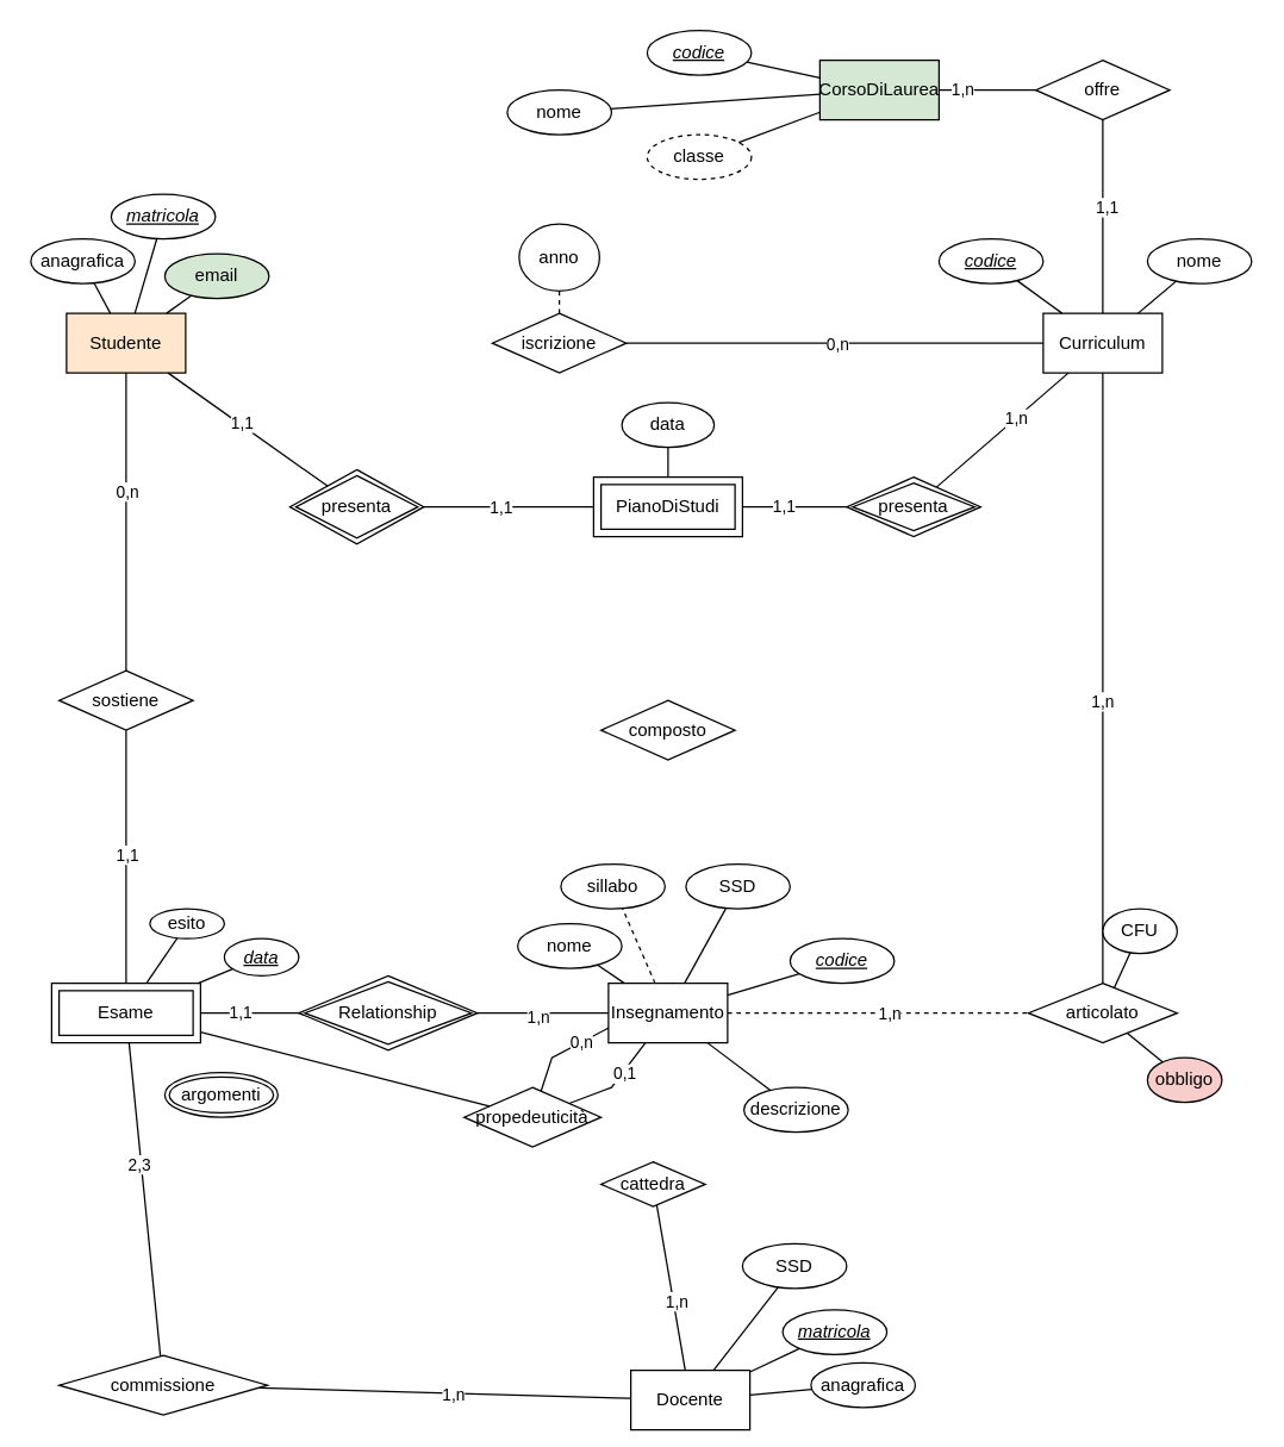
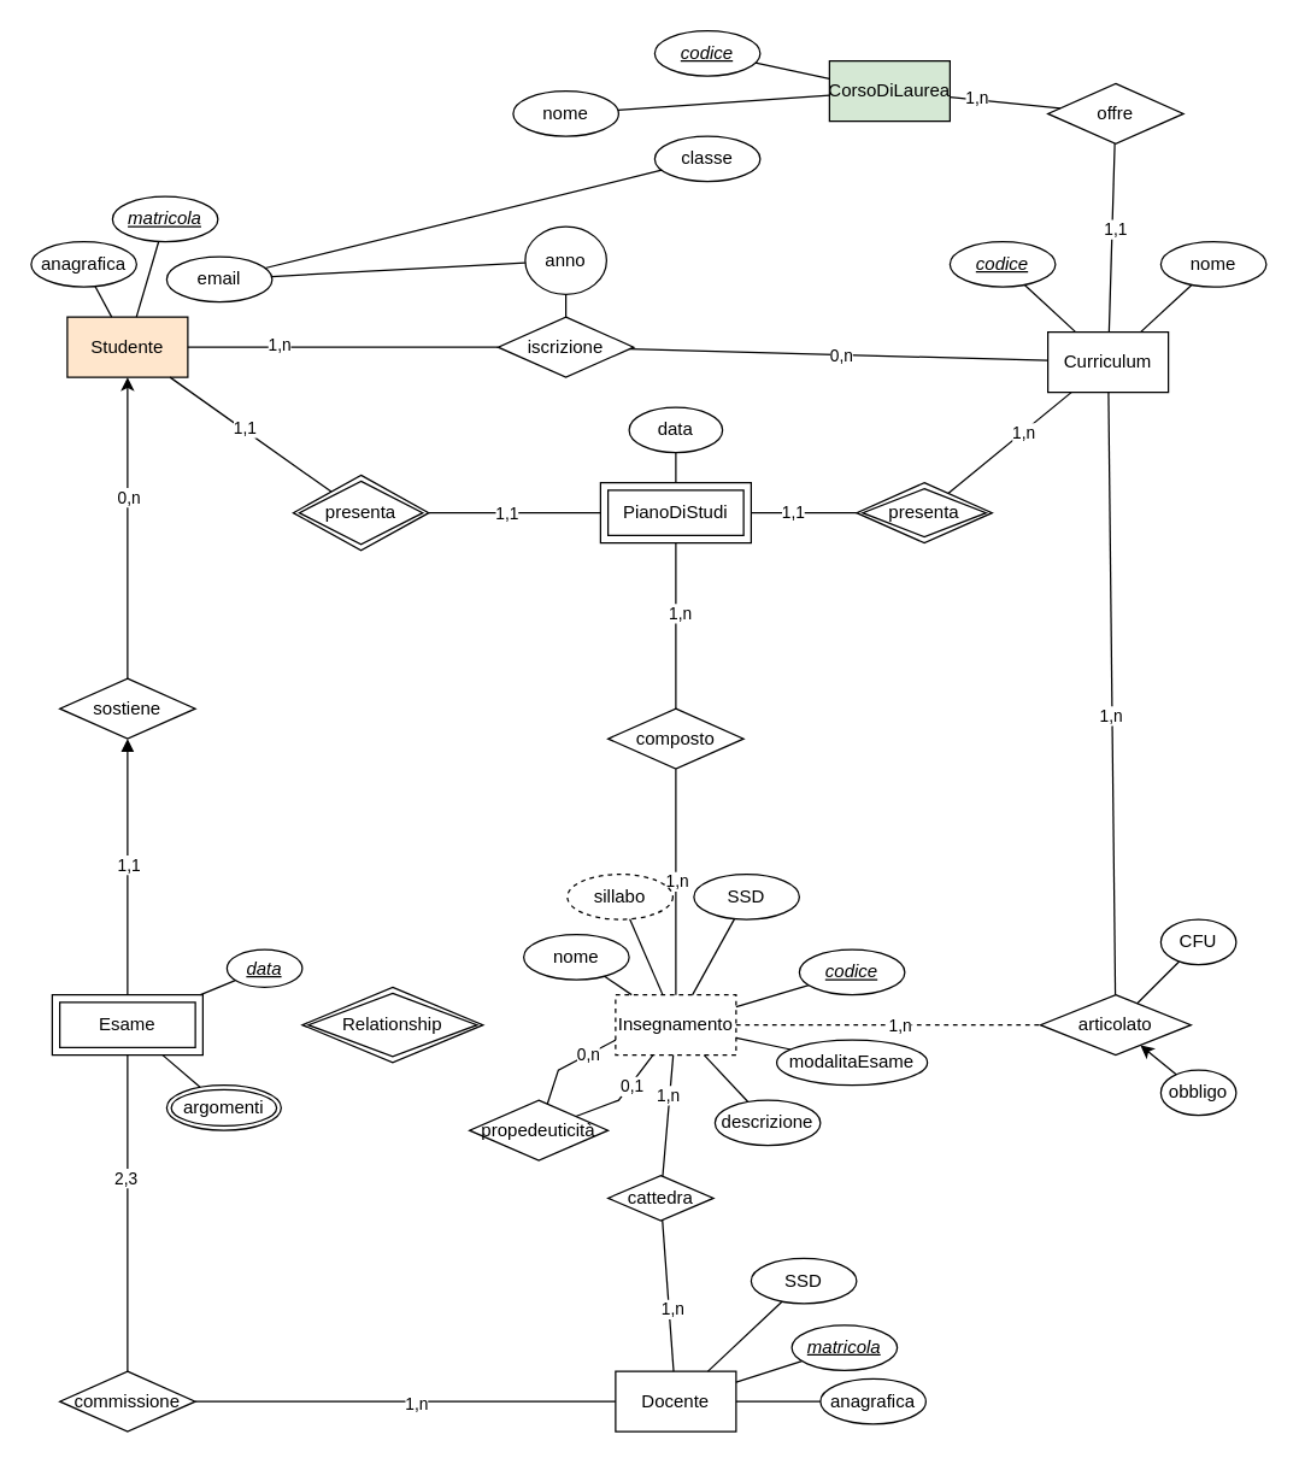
- <mxCell id="48" value="offre" style="shape=rhombus;perimeter=rhombusPerimeter;whiteSpace=wrap;html=1;align=center;" parent="1" vertex="1"><mxGeometry x="695" y="40" width="90" height="40" as="geometry" /></mxCell>
+ <mxCell id="48" value="offre" style="shape=rhombus;perimeter=rhombusPerimeter;whiteSpace=wrap;html=1;align=center;" parent="1" vertex="1"><mxGeometry x="695" y="55" width="90" height="40" as="geometry" /></mxCell>
- <mxCell id="59" value="" style="endArrow=none;html=1;rounded=0;" parent="1" source="58" target="2" edge="1"><mxGeometry width="50" height="50" relative="1" as="geometry"><mxPoint x="484" y="280" as="sourcePoint" /><mxPoint x="500" y="210" as="targetPoint" /></mxGeometry></mxCell>
+ <mxCell id="59" value="" style="endArrow=none;html=1;rounded=0;" parent="1" source="58" target="68" edge="1"><mxGeometry width="50" height="50" relative="1" as="geometry"><mxPoint x="484" y="280" as="sourcePoint" /><mxPoint x="500" y="210" as="targetPoint" /></mxGeometry></mxCell>
- <mxCell id="58" value="classe" style="ellipse;whiteSpace=wrap;html=1;align=center;dashed=1;" parent="1" vertex="1"><mxGeometry x="434" y="90" width="70" height="30" as="geometry" /></mxCell>
+ <mxCell id="58" value="classe" style="ellipse;whiteSpace=wrap;html=1;align=center;" parent="1" vertex="1"><mxGeometry x="434" y="90" width="70" height="30" as="geometry" /></mxCell>
- <mxCell id="68" value="email" style="ellipse;whiteSpace=wrap;html=1;align=center;fillColor=#d5e8d4;" parent="1" vertex="1"><mxGeometry x="110" y="170" width="70" height="30" as="geometry" /></mxCell>
+ <mxCell id="68" value="email" style="ellipse;whiteSpace=wrap;html=1;align=center;" parent="1" vertex="1"><mxGeometry x="110" y="170" width="70" height="30" as="geometry" /></mxCell>
- <mxCell id="90" value="" style="endArrow=none;html=1;rounded=0;dashed=1;" edge="1" parent="1" source="21" target="89"><mxGeometry width="50" height="50" relative="1" as="geometry"><mxPoint x="500" y="210" as="sourcePoint" /><mxPoint x="550" y="160" as="targetPoint" /></mxGeometry></mxCell>
+ <mxCell id="90" value="" style="endArrow=none;html=1;rounded=0;" edge="1" parent="1" source="21" target="89"><mxGeometry width="50" height="50" relative="1" as="geometry"><mxPoint x="500" y="210" as="sourcePoint" /><mxPoint x="550" y="160" as="targetPoint" /></mxGeometry></mxCell>
- <mxCell id="69" value="" style="endArrow=none;html=1;rounded=0;" parent="1" source="68" target="3" edge="1"><mxGeometry width="50" height="50" relative="1" as="geometry"><mxPoint x="294" y="180" as="sourcePoint" /><mxPoint x="346" y="70" as="targetPoint" /></mxGeometry></mxCell>
+ <mxCell id="69" value="" style="endArrow=none;html=1;rounded=0;" parent="1" source="68" target="89" edge="1"><mxGeometry width="50" height="50" relative="1" as="geometry"><mxPoint x="294" y="180" as="sourcePoint" /><mxPoint x="346" y="70" as="targetPoint" /></mxGeometry></mxCell>
+ <mxCell id="22" value="" style="endArrow=none;html=1;rounded=0;" parent="1" source="3" target="21" edge="1"><mxGeometry width="50" height="50" relative="1" as="geometry"><mxPoint x="114" y="410" as="sourcePoint" /><mxPoint x="164" y="360" as="targetPoint" /></mxGeometry></mxCell>
+ <mxCell id="23" value="1,n" style="edgeLabel;html=1;align=center;verticalAlign=middle;resizable=0;points=[];" parent="22" vertex="1" connectable="0"><mxGeometry x="-0.415" y="2" relative="1" as="geometry"><mxPoint as="offset" /></mxGeometry></mxCell>
- <mxCell id="5" value="Curriculum" style="rounded=0;whiteSpace=wrap;html=1;" parent="1" vertex="1"><mxGeometry x="700" y="210" width="80" height="40" as="geometry" /></mxCell>
+ <mxCell id="5" value="Curriculum" style="rounded=0;whiteSpace=wrap;html=1;" parent="1" vertex="1"><mxGeometry x="695" y="220" width="80" height="40" as="geometry" /></mxCell>
- <mxCell id="24" value="" style="endArrow=none;html=1;rounded=0;" parent="1" source="26" target="3" edge="1"><mxGeometry width="50" height="50" relative="1" as="geometry"><mxPoint x="174" y="490" as="sourcePoint" /><mxPoint x="224" y="440" as="targetPoint" /></mxGeometry></mxCell>
+ <mxCell id="24" value="" style="endArrow=classic;html=1;rounded=0;" parent="1" source="26" target="3" edge="1"><mxGeometry width="50" height="50" relative="1" as="geometry"><mxPoint x="174" y="490" as="sourcePoint" /><mxPoint x="224" y="440" as="targetPoint" /></mxGeometry></mxCell>
+ <mxCell id="12" value="" style="endArrow=none;html=1;rounded=0;" parent="1" source="7" target="51" edge="1"><mxGeometry width="50" height="50" relative="1" as="geometry"><mxPoint x="289" y="620" as="sourcePoint" /><mxPoint x="339" y="570" as="targetPoint" /></mxGeometry></mxCell>
+ <mxCell id="13" value="1,n" style="edgeLabel;html=1;align=center;verticalAlign=middle;resizable=0;points=[];" parent="12" vertex="1" connectable="0"><mxGeometry x="0.165" y="-2" relative="1" as="geometry"><mxPoint as="offset" /></mxGeometry></mxCell>
- <mxCell id="27" value="" style="endArrow=none;html=1;rounded=0;" parent="1" source="33" target="26" edge="1"><mxGeometry width="50" height="50" relative="1" as="geometry"><mxPoint x="84" y="480" as="sourcePoint" /><mxPoint x="134" y="590" as="targetPoint" /></mxGeometry></mxCell>
+ <mxCell id="27" value="" style="endArrow=block;html=1;rounded=0;" parent="1" source="33" target="26" edge="1"><mxGeometry width="50" height="50" relative="1" as="geometry"><mxPoint x="84" y="480" as="sourcePoint" /><mxPoint x="134" y="590" as="targetPoint" /></mxGeometry></mxCell>
- <mxCell id="94" value="sillabo" style="ellipse;whiteSpace=wrap;html=1;align=center;" vertex="1" parent="1"><mxGeometry x="376" y="580" width="70" height="30" as="geometry" /></mxCell>
+ <mxCell id="94" value="sillabo" style="ellipse;whiteSpace=wrap;html=1;align=center;dashed=1;" vertex="1" parent="1"><mxGeometry x="376" y="580" width="70" height="30" as="geometry" /></mxCell>
- <mxCell id="104" value="esito" style="ellipse;whiteSpace=wrap;html=1;align=center;" vertex="1" parent="1"><mxGeometry x="100" y="610" width="50" height="20" as="geometry" /></mxCell>
+ <mxCell id="14" value="" style="endArrow=none;html=1;rounded=0;" parent="1" source="6" target="7" edge="1"><mxGeometry width="50" height="50" relative="1" as="geometry"><mxPoint x="309" y="610" as="sourcePoint" /><mxPoint x="359" y="560" as="targetPoint" /></mxGeometry></mxCell>
+ <mxCell id="15" value="1,n" style="edgeLabel;html=1;align=center;verticalAlign=middle;resizable=0;points=[];" parent="14" vertex="1" connectable="0"><mxGeometry x="0.008" relative="1" as="geometry"><mxPoint as="offset" /></mxGeometry></mxCell>
- <mxCell id="75" value="CFU" style="ellipse;whiteSpace=wrap;html=1;" parent="1" vertex="1"><mxGeometry x="740" y="610" width="50" height="30" as="geometry" /></mxCell>
+ <mxCell id="75" value="CFU" style="ellipse;whiteSpace=wrap;html=1;" parent="1" vertex="1"><mxGeometry x="770" y="610" width="50" height="30" as="geometry" /></mxCell>
- <mxCell id="95" value="" style="endArrow=none;html=1;rounded=0;dashed=1;" edge="1" parent="1" target="94" source="6"><mxGeometry width="50" height="50" relative="1" as="geometry"><mxPoint x="478" y="670" as="sourcePoint" /><mxPoint x="654" y="600" as="targetPoint" /></mxGeometry></mxCell>
+ <mxCell id="95" value="" style="endArrow=none;html=1;rounded=0;" edge="1" parent="1" target="94" source="6"><mxGeometry width="50" height="50" relative="1" as="geometry"><mxPoint x="478" y="670" as="sourcePoint" /><mxPoint x="654" y="600" as="targetPoint" /></mxGeometry></mxCell>
- <mxCell id="105" value="" style="endArrow=none;html=1;rounded=0;" edge="1" parent="1" target="104" source="33"><mxGeometry width="50" height="50" relative="1" as="geometry"><mxPoint x="100" y="670" as="sourcePoint" /><mxPoint x="276" y="600" as="targetPoint" /></mxGeometry></mxCell>
- <mxCell id="29" value="" style="endArrow=none;html=1;rounded=0;" parent="1" source="33" target="83" edge="1"><mxGeometry width="50" height="50" relative="1" as="geometry"><mxPoint x="254" y="610" as="sourcePoint" /><mxPoint x="304" y="560" as="targetPoint" /></mxGeometry></mxCell>
- <mxCell id="30" value="1,1" style="edgeLabel;html=1;align=center;verticalAlign=middle;resizable=0;points=[];" parent="29" vertex="1" connectable="0"><mxGeometry x="-0.227" y="1" relative="1" as="geometry"><mxPoint as="offset" /></mxGeometry></mxCell>
- <mxCell id="31" value="" style="endArrow=none;html=1;rounded=0;" parent="1" source="83" target="6" edge="1"><mxGeometry width="50" height="50" relative="1" as="geometry"><mxPoint x="234" y="550" as="sourcePoint" /><mxPoint x="284" y="500" as="targetPoint" /></mxGeometry></mxCell>
- <mxCell id="32" value="1,n" style="edgeLabel;html=1;align=center;verticalAlign=middle;resizable=0;points=[];" parent="31" vertex="1" connectable="0"><mxGeometry x="-0.089" y="-2" relative="1" as="geometry"><mxPoint as="offset" /></mxGeometry></mxCell>
- <mxCell id="6" value="Insegnamento" style="rounded=0;whiteSpace=wrap;html=1;" parent="1" vertex="1"><mxGeometry x="408" y="660" width="80" height="40" as="geometry" /></mxCell>
+ <mxCell id="6" value="Insegnamento" style="rounded=0;whiteSpace=wrap;html=1;dashed=1;" parent="1" vertex="1"><mxGeometry x="408" y="660" width="80" height="40" as="geometry" /></mxCell>
+ <mxCell id="99" value="" style="endArrow=none;html=1;rounded=0;" edge="1" parent="1" target="98" source="6"><mxGeometry width="50" height="50" relative="1" as="geometry"><mxPoint x="560" y="830" as="sourcePoint" /><mxPoint x="736" y="760" as="targetPoint" /></mxGeometry></mxCell>
- <mxCell id="77" value="" style="endArrow=none;html=1;rounded=0;" parent="1" source="76" target="41" edge="1"><mxGeometry width="50" height="50" relative="1" as="geometry"><mxPoint x="704" y="780" as="sourcePoint" /><mxPoint x="754" y="730" as="targetPoint" /></mxGeometry></mxCell>
+ <mxCell id="77" value="" style="endArrow=classic;html=1;rounded=0;" parent="1" source="76" target="41" edge="1"><mxGeometry width="50" height="50" relative="1" as="geometry"><mxPoint x="704" y="780" as="sourcePoint" /><mxPoint x="754" y="730" as="targetPoint" /></mxGeometry></mxCell>
+ <mxCell id="98" value="modalitaEsame" style="ellipse;whiteSpace=wrap;html=1;align=center;" vertex="1" parent="1"><mxGeometry x="515" y="690" width="100" height="30" as="geometry" /></mxCell>
- <mxCell id="109" value="" style="endArrow=none;html=1;rounded=0;" edge="1" parent="1" source="33" target="84"><mxGeometry width="50" height="50" relative="1" as="geometry"><mxPoint x="190" y="860" as="sourcePoint" /><mxPoint x="240" y="810" as="targetPoint" /></mxGeometry></mxCell>
+ <mxCell id="109" value="" style="endArrow=none;html=1;rounded=0;" edge="1" parent="1" source="33" target="108"><mxGeometry width="50" height="50" relative="1" as="geometry"><mxPoint x="190" y="860" as="sourcePoint" /><mxPoint x="240" y="810" as="targetPoint" /></mxGeometry></mxCell>
- <mxCell id="76" value="obbligo" style="ellipse;whiteSpace=wrap;html=1;fillColor=#f8cecc;" parent="1" vertex="1"><mxGeometry x="770" y="710" width="50" height="30" as="geometry" /></mxCell>
+ <mxCell id="76" value="obbligo" style="ellipse;whiteSpace=wrap;html=1;" parent="1" vertex="1"><mxGeometry x="770" y="710" width="50" height="30" as="geometry" /></mxCell>
+ <mxCell id="16" value="" style="endArrow=none;html=1;rounded=0;" parent="1" source="6" target="18" edge="1"><mxGeometry width="50" height="50" relative="1" as="geometry"><mxPoint x="614" y="690" as="sourcePoint" /><mxPoint x="664" y="640" as="targetPoint" /></mxGeometry></mxCell>
+ <mxCell id="17" value="1,n" style="edgeLabel;html=1;align=center;verticalAlign=middle;resizable=0;points=[];" parent="16" vertex="1" connectable="0"><mxGeometry x="-0.333" y="-1" relative="1" as="geometry"><mxPoint as="offset" /></mxGeometry></mxCell>
- <mxCell id="100" value="descrizione" style="ellipse;whiteSpace=wrap;html=1;align=center;" vertex="1" parent="1"><mxGeometry x="499" y="730" width="70" height="30" as="geometry" /></mxCell>
+ <mxCell id="100" value="descrizione" style="ellipse;whiteSpace=wrap;html=1;align=center;" vertex="1" parent="1"><mxGeometry x="474" y="730" width="70" height="30" as="geometry" /></mxCell>
- <mxCell id="36" value="commissione" style="shape=rhombus;perimeter=rhombusPerimeter;whiteSpace=wrap;html=1;align=center;" parent="1" vertex="1"><mxGeometry x="39" y="910" width="140" height="40" as="geometry" /></mxCell>
+ <mxCell id="36" value="commissione" style="shape=rhombus;perimeter=rhombusPerimeter;whiteSpace=wrap;html=1;align=center;" parent="1" vertex="1"><mxGeometry x="39" y="910" width="90" height="40" as="geometry" /></mxCell>
- <mxCell id="4" value="Docente" style="rounded=0;whiteSpace=wrap;html=1;" parent="1" vertex="1"><mxGeometry x="423" y="920" width="80" height="40" as="geometry" /></mxCell>
+ <mxCell id="4" value="Docente" style="rounded=0;whiteSpace=wrap;html=1;" parent="1" vertex="1"><mxGeometry x="408" y="910" width="80" height="40" as="geometry" /></mxCell>
